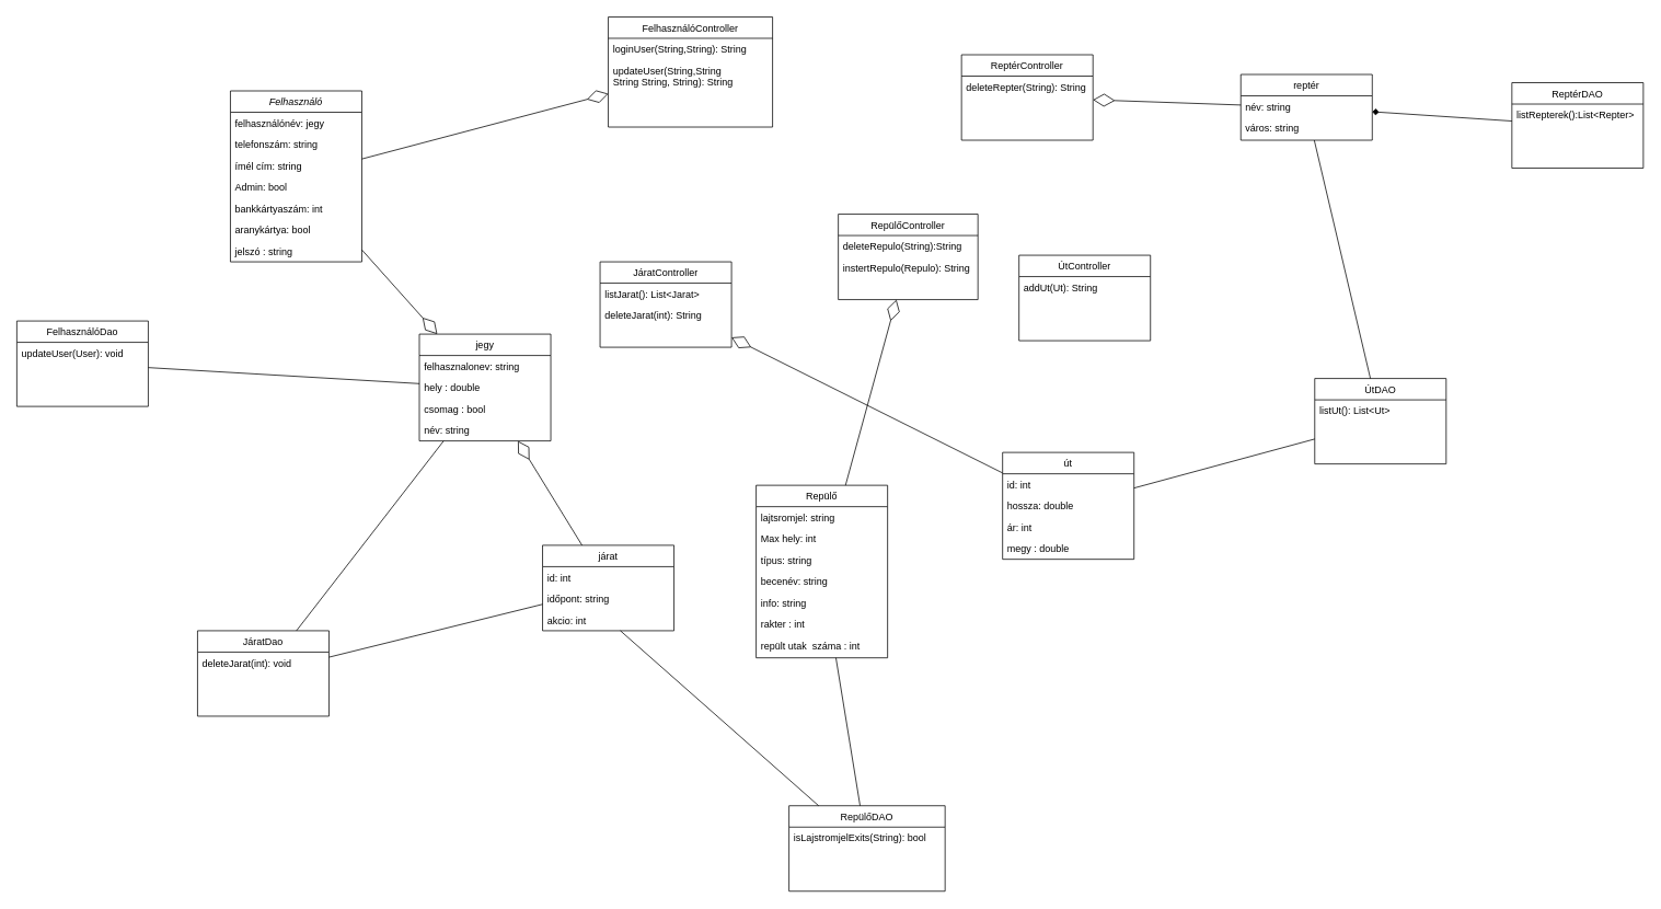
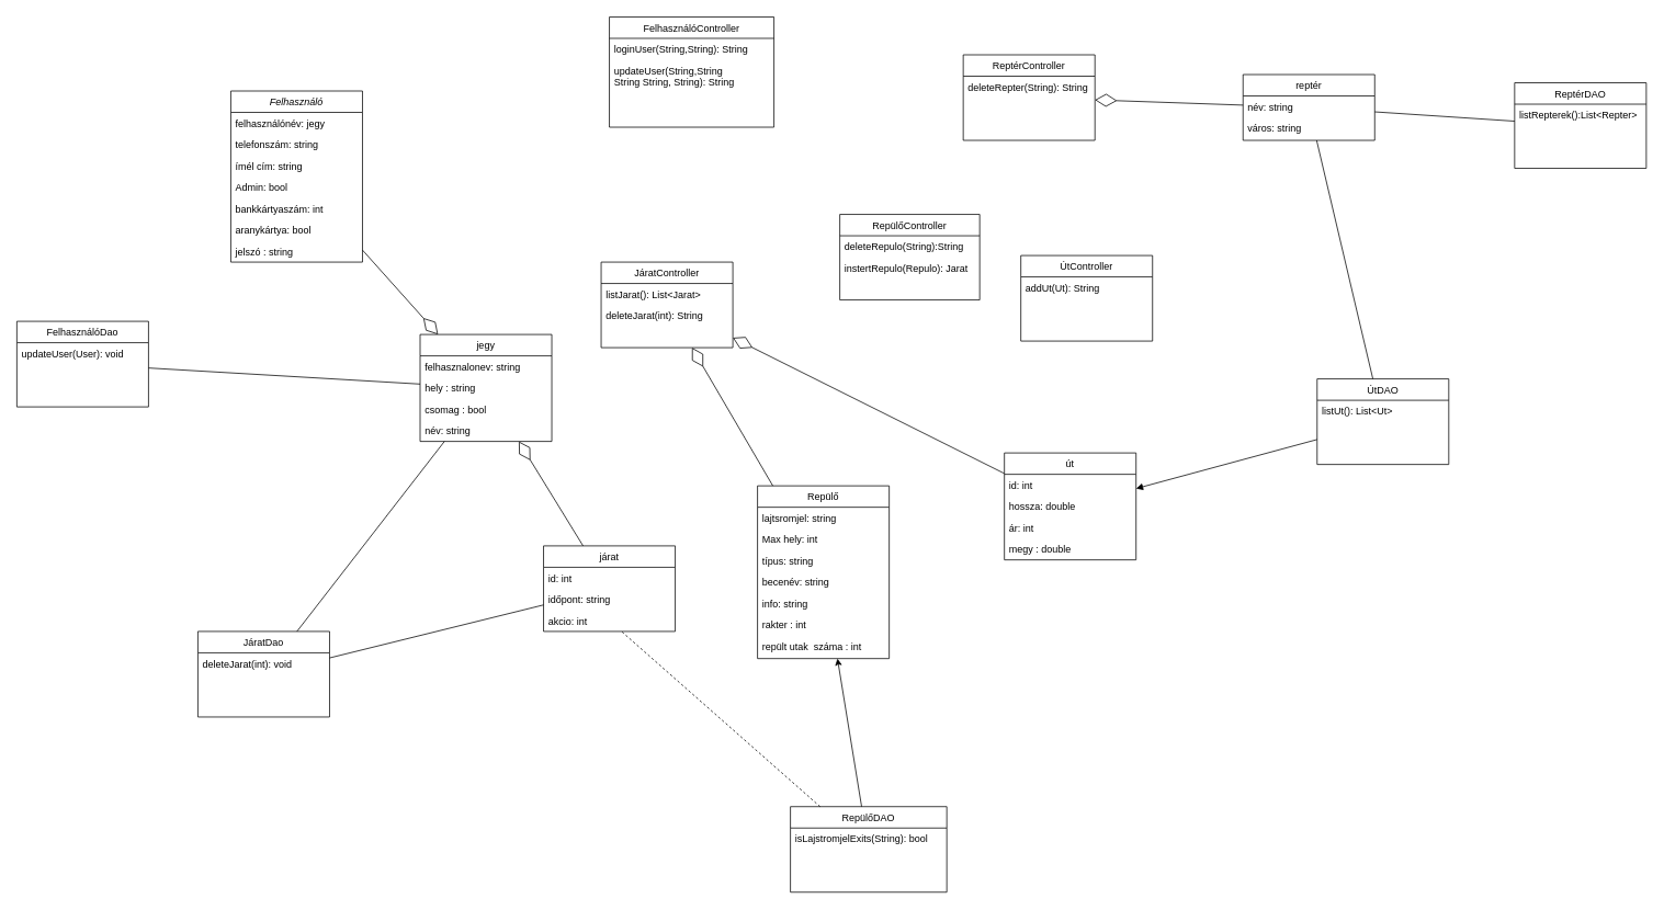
- <mxCell id="66" value="" style="endArrow=diamond;html=1;rounded=0;" edge="1" parent="1" source="56" target="18"><mxGeometry width="50" height="50" relative="1" as="geometry"><mxPoint x="1520" y="490" as="sourcePoint" /><mxPoint x="1570" y="440" as="targetPoint" /></mxGeometry></mxCell>
+ <mxCell id="66" value="" style="endArrow=none;html=1;rounded=0;" edge="1" parent="1" source="56" target="18"><mxGeometry width="50" height="50" relative="1" as="geometry"><mxPoint x="1520" y="490" as="sourcePoint" /><mxPoint x="1570" y="440" as="targetPoint" /></mxGeometry></mxCell>
- <mxCell id="69" value="" style="endArrow=diamondThin;endFill=0;endSize=24;html=1;rounded=0;" edge="1" parent="1" source="2" target="38"><mxGeometry width="160" relative="1" as="geometry"><mxPoint x="1010" y="390" as="sourcePoint" /><mxPoint x="1170" y="390" as="targetPoint" /></mxGeometry></mxCell>
- <mxCell id="43" value="instertRepulo(Repulo): String" style="text;align=left;verticalAlign=top;spacingLeft=4;spacingRight=4;overflow=hidden;rotatable=0;points=[[0,0.5],[1,0.5]];portConstraint=eastwest;rounded=0;shadow=0;html=0;" vertex="1" parent="41"><mxGeometry y="52" width="170" height="26" as="geometry" /></mxCell>
+ <mxCell id="43" value="instertRepulo(Repulo): Jarat" style="text;align=left;verticalAlign=top;spacingLeft=4;spacingRight=4;overflow=hidden;rotatable=0;points=[[0,0.5],[1,0.5]];portConstraint=eastwest;rounded=0;shadow=0;html=0;" vertex="1" parent="41"><mxGeometry y="52" width="170" height="26" as="geometry" /></mxCell>
- <mxCell id="32" value="hely : double" style="text;align=left;verticalAlign=top;spacingLeft=4;spacingRight=4;overflow=hidden;rotatable=0;points=[[0,0.5],[1,0.5]];portConstraint=eastwest;rounded=0;shadow=0;html=0;" parent="30" vertex="1"><mxGeometry y="52" width="160" height="26" as="geometry" /></mxCell>
+ <mxCell id="32" value="hely : string" style="text;align=left;verticalAlign=top;spacingLeft=4;spacingRight=4;overflow=hidden;rotatable=0;points=[[0,0.5],[1,0.5]];portConstraint=eastwest;rounded=0;shadow=0;html=0;" parent="30" vertex="1"><mxGeometry y="52" width="160" height="26" as="geometry" /></mxCell>
- <mxCell id="68" value="" style="endArrow=diamondThin;endFill=0;endSize=24;html=1;rounded=0;" edge="1" parent="1" source="10" target="41"><mxGeometry width="160" relative="1" as="geometry"><mxPoint x="990" y="370" as="sourcePoint" /><mxPoint x="1150" y="370" as="targetPoint" /></mxGeometry></mxCell>
+ <mxCell id="71" value="" style="endArrow=diamondThin;endFill=0;endSize=24;html=1;rounded=0;" edge="1" parent="1" source="10" target="35"><mxGeometry width="160" relative="1" as="geometry"><mxPoint x="1180" y="500" as="sourcePoint" /><mxPoint x="1340" y="500" as="targetPoint" /></mxGeometry></mxCell>
- <mxCell id="65" value="" style="endArrow=none;html=1;rounded=0;" edge="1" parent="1" source="54" target="21"><mxGeometry width="50" height="50" relative="1" as="geometry"><mxPoint x="940" y="850" as="sourcePoint" /><mxPoint x="990" y="800" as="targetPoint" /></mxGeometry></mxCell>
+ <mxCell id="65" value="" style="endArrow=block;html=1;rounded=0;" edge="1" parent="1" source="54" target="21"><mxGeometry width="50" height="50" relative="1" as="geometry"><mxPoint x="940" y="850" as="sourcePoint" /><mxPoint x="990" y="800" as="targetPoint" /></mxGeometry></mxCell>
- <mxCell id="61" value="" style="endArrow=none;html=1;rounded=0;" edge="1" parent="1" source="52" target="10"><mxGeometry width="50" height="50" relative="1" as="geometry"><mxPoint x="1020" y="1010" as="sourcePoint" /><mxPoint x="940" y="750" as="targetPoint" /></mxGeometry></mxCell>
+ <mxCell id="61" value="" style="endArrow=classic;html=1;rounded=0;" edge="1" parent="1" source="52" target="10"><mxGeometry width="50" height="50" relative="1" as="geometry"><mxPoint x="1020" y="1010" as="sourcePoint" /><mxPoint x="940" y="750" as="targetPoint" /></mxGeometry></mxCell>
- <mxCell id="60" value="" style="endArrow=none;html=1;rounded=0;" edge="1" parent="1" source="52" target="29"><mxGeometry width="50" height="50" relative="1" as="geometry"><mxPoint x="880" y="790" as="sourcePoint" /><mxPoint x="930" y="740" as="targetPoint" /></mxGeometry></mxCell>
+ <mxCell id="60" value="" style="endArrow=none;html=1;rounded=0;dashed=1;" edge="1" parent="1" source="52" target="29"><mxGeometry width="50" height="50" relative="1" as="geometry"><mxPoint x="880" y="790" as="sourcePoint" /><mxPoint x="930" y="740" as="targetPoint" /></mxGeometry></mxCell>
